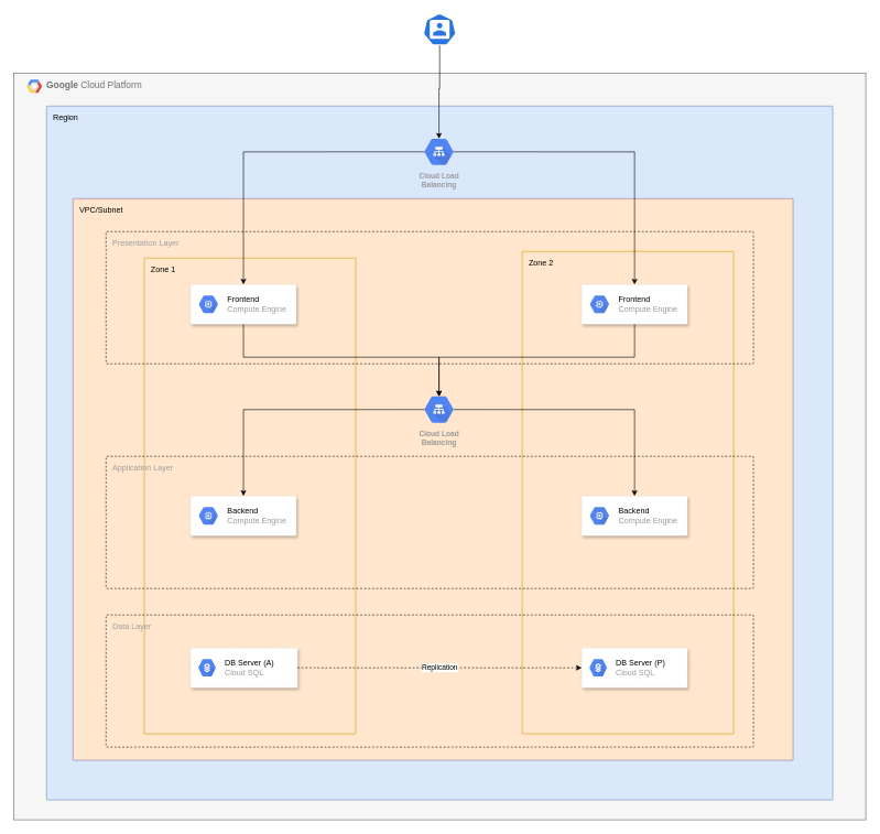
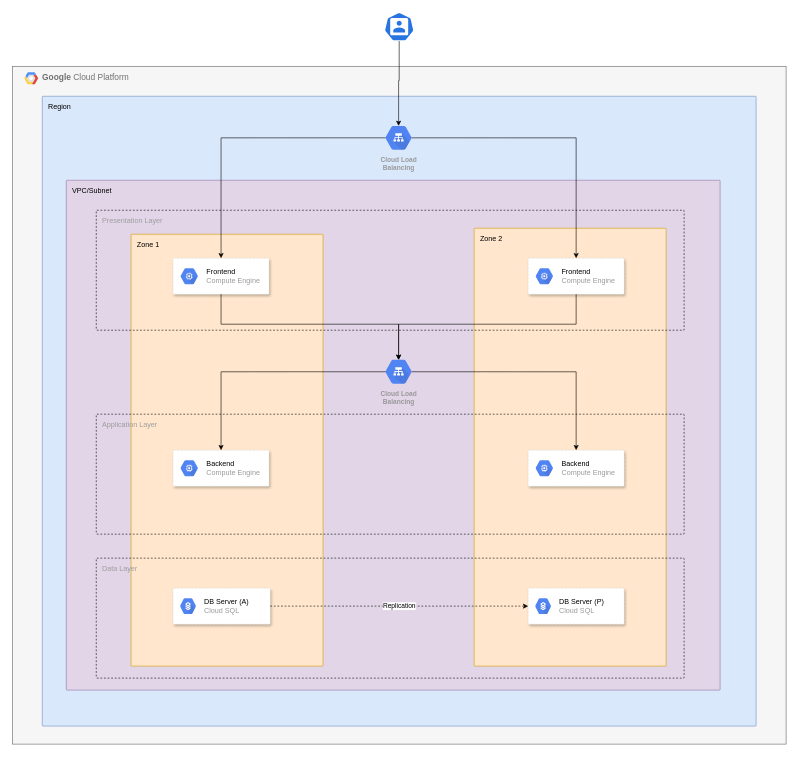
- <mxCell id="4" value="VPC/Subnet" style="sketch=0;points=[[0,0,0],[0.25,0,0],[0.5,0,0],[0.75,0,0],[1,0,0],[1,0.25,0],[1,0.5,0],[1,0.75,0],[1,1,0],[0.75,1,0],[0.5,1,0],[0.25,1,0],[0,1,0],[0,0.75,0],[0,0.5,0],[0,0.25,0]];rounded=1;absoluteArcSize=1;arcSize=2;html=1;strokeColor=#9673a6;shadow=0;dashed=0;fontSize=12;align=left;verticalAlign=top;spacing=10;spacingTop=-4;fillColor=#ffe6cc;" vertex="1" parent="1"><mxGeometry x="110" y="300" width="1090" height="850" as="geometry" /></mxCell>
+ <mxCell id="4" value="VPC/Subnet" style="sketch=0;points=[[0,0,0],[0.25,0,0],[0.5,0,0],[0.75,0,0],[1,0,0],[1,0.25,0],[1,0.5,0],[1,0.75,0],[1,1,0],[0.75,1,0],[0.5,1,0],[0.25,1,0],[0,1,0],[0,0.75,0],[0,0.5,0],[0,0.25,0]];rounded=1;absoluteArcSize=1;arcSize=2;html=1;strokeColor=#9673a6;shadow=0;dashed=0;fontSize=12;align=left;verticalAlign=top;spacing=10;spacingTop=-4;fillColor=#e1d5e7;" vertex="1" parent="1"><mxGeometry x="110" y="300" width="1090" height="850" as="geometry" /></mxCell>
